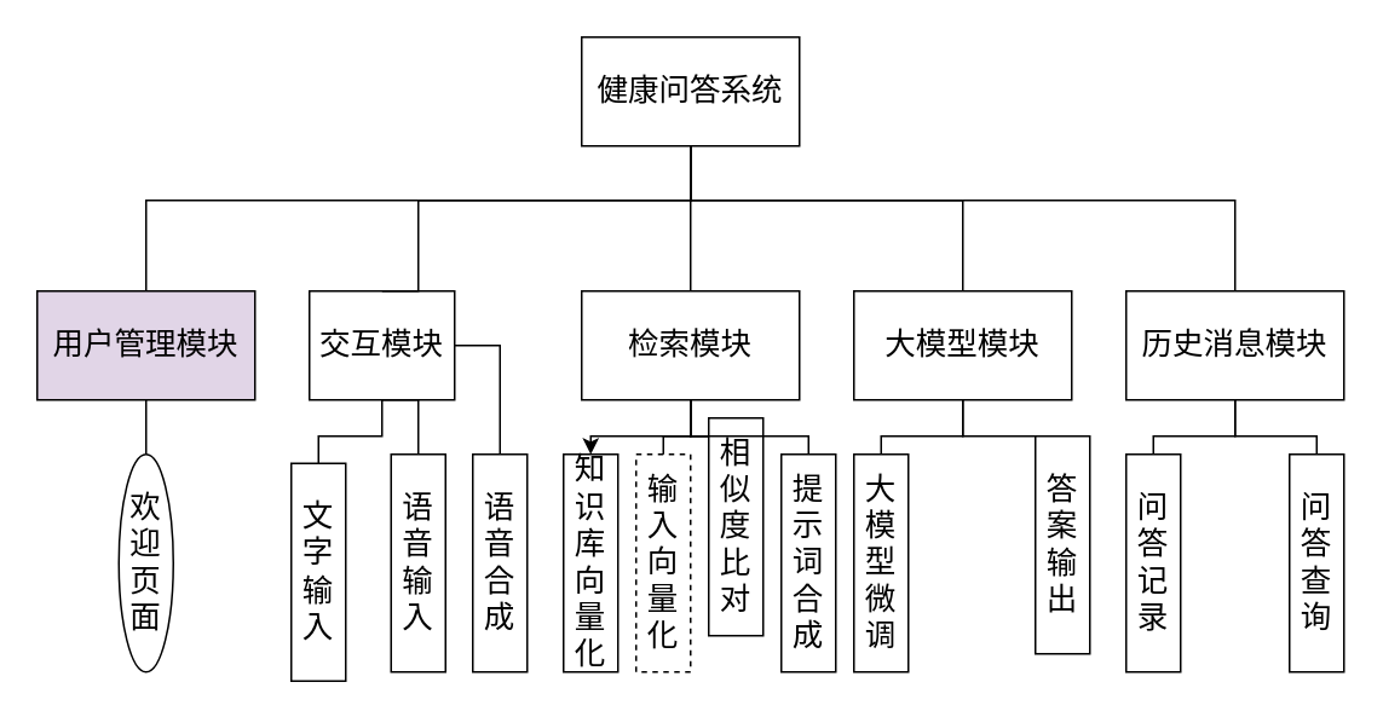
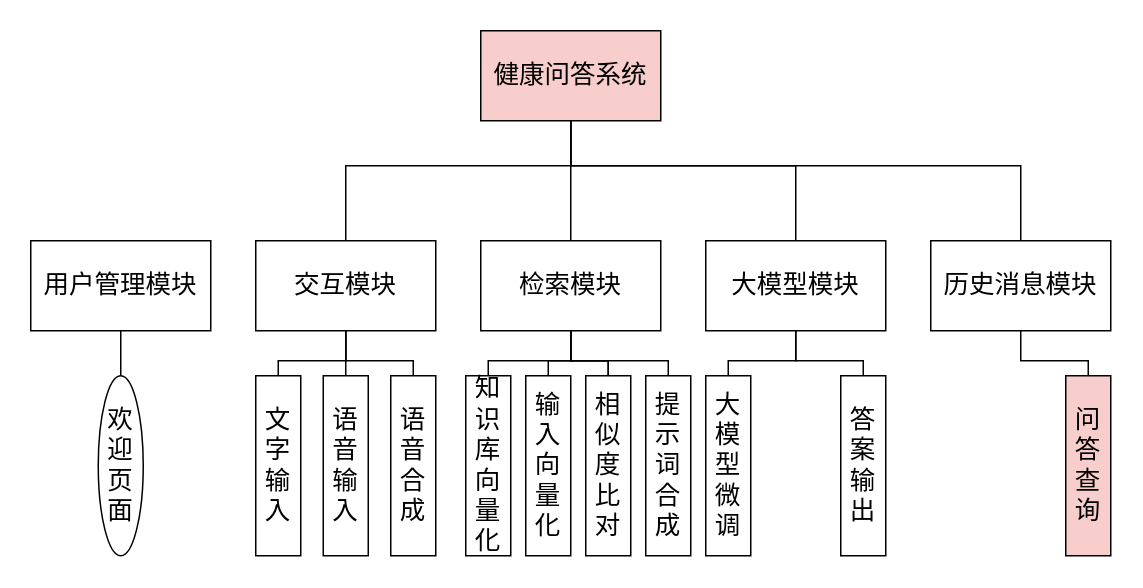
- <mxCell id="3" value="&lt;font style=&quot;font-size: 17px;&quot;&gt;健康问答系统&lt;/font&gt;" style="rounded=0;whiteSpace=wrap;html=1;" vertex="1" parent="1"><mxGeometry x="320" y="20" width="120" height="60" as="geometry" /></mxCell>
+ <mxCell id="3" value="&lt;font style=&quot;font-size: 17px;&quot;&gt;健康问答系统&lt;/font&gt;" style="rounded=0;whiteSpace=wrap;html=1;fillColor=#f8cecc;" vertex="1" parent="1"><mxGeometry x="320" y="20" width="120" height="60" as="geometry" /></mxCell>
- <mxCell id="2" value="" style="rounded=0;orthogonalLoop=1;jettySize=auto;html=1;edgeStyle=orthogonalEdgeStyle;endArrow=none;startFill=0;entryX=0.5;entryY=0;entryDx=0;entryDy=0;" edge="1" parent="1" source="3" target="5"><mxGeometry relative="1" as="geometry"><Array as="points"><mxPoint x="380" y="110" /><mxPoint x="80" y="110" /></Array></mxGeometry></mxCell>
- <mxCell id="5" value="&lt;font style=&quot;font-size: 17px;&quot;&gt;用户管理模块&lt;/font&gt;" style="rounded=0;whiteSpace=wrap;html=1;fillColor=#e1d5e7;" vertex="1" parent="1"><mxGeometry x="20" y="160" width="120" height="60" as="geometry" /></mxCell>
+ <mxCell id="5" value="&lt;font style=&quot;font-size: 17px;&quot;&gt;用户管理模块&lt;/font&gt;" style="rounded=0;whiteSpace=wrap;html=1;" vertex="1" parent="1"><mxGeometry x="20" y="160" width="120" height="60" as="geometry" /></mxCell>
- <mxCell id="7" value="&lt;span style=&quot;font-size: 17px;&quot;&gt;交互模块&lt;/span&gt;" style="rounded=0;whiteSpace=wrap;html=1;" vertex="1" parent="1"><mxGeometry x="170" y="160" width="80" height="60" as="geometry" /></mxCell>
+ <mxCell id="7" value="&lt;span style=&quot;font-size: 17px;&quot;&gt;交互模块&lt;/span&gt;" style="rounded=0;whiteSpace=wrap;html=1;" vertex="1" parent="1"><mxGeometry x="170" y="160" width="120" height="60" as="geometry" /></mxCell>
- <mxCell id="35" value="" style="edgeStyle=orthogonalEdgeStyle;rounded=0;orthogonalLoop=1;jettySize=auto;html=1;endArrow=classic;startFill=0;exitX=0.5;exitY=1;exitDx=0;exitDy=0;" edge="1" parent="1" source="10" target="23"><mxGeometry relative="1" as="geometry"><mxPoint x="390" y="230" as="sourcePoint" /><mxPoint x="415" y="260" as="targetPoint" /></mxGeometry></mxCell>
+ <mxCell id="35" value="" style="edgeStyle=orthogonalEdgeStyle;rounded=0;orthogonalLoop=1;jettySize=auto;html=1;endArrow=none;startFill=0;exitX=0.5;exitY=1;exitDx=0;exitDy=0;" edge="1" parent="1" source="10" target="23"><mxGeometry relative="1" as="geometry"><mxPoint x="390" y="230" as="sourcePoint" /><mxPoint x="415" y="260" as="targetPoint" /></mxGeometry></mxCell>
- <mxCell id="37" value="" style="edgeStyle=orthogonalEdgeStyle;rounded=0;orthogonalLoop=1;jettySize=auto;html=1;endArrow=none;startFill=0;exitX=0.5;exitY=1;exitDx=0;exitDy=0;" edge="1" parent="1" source="14" target="29"><mxGeometry relative="1" as="geometry"><mxPoint x="690" y="230" as="sourcePoint" /><mxPoint x="735" y="260" as="targetPoint" /></mxGeometry></mxCell>
- <mxCell id="25" value="&lt;font style=&quot;font-size: 17px;&quot;&gt;相似度比对&lt;/font&gt;" style="rounded=0;whiteSpace=wrap;html=1;" vertex="1" parent="1"><mxGeometry x="390" y="230" width="30" height="120" as="geometry" /></mxCell>
+ <mxCell id="25" value="&lt;font style=&quot;font-size: 17px;&quot;&gt;相似度比对&lt;/font&gt;" style="rounded=0;whiteSpace=wrap;html=1;" vertex="1" parent="1"><mxGeometry x="390" y="250" width="30" height="120" as="geometry" /></mxCell>
- <mxCell id="28" value="&lt;font style=&quot;font-size: 17px;&quot;&gt;答案输出&lt;/font&gt;" style="rounded=0;whiteSpace=wrap;html=1;" vertex="1" parent="1"><mxGeometry x="570" y="240" width="30" height="120" as="geometry" /></mxCell>
+ <mxCell id="28" value="&lt;font style=&quot;font-size: 17px;&quot;&gt;答案输出&lt;/font&gt;" style="rounded=0;whiteSpace=wrap;html=1;" vertex="1" parent="1"><mxGeometry x="560" y="250" width="30" height="120" as="geometry" /></mxCell>
- <mxCell id="24" value="&lt;font style=&quot;font-size: 17px;&quot;&gt;输入向量化&lt;/font&gt;" style="rounded=0;whiteSpace=wrap;html=1;dashed=1;" vertex="1" parent="1"><mxGeometry x="350" y="250" width="30" height="120" as="geometry" /></mxCell>
+ <mxCell id="24" value="&lt;font style=&quot;font-size: 17px;&quot;&gt;输入向量化&lt;/font&gt;" style="rounded=0;whiteSpace=wrap;html=1;" vertex="1" parent="1"><mxGeometry x="350" y="250" width="30" height="120" as="geometry" /></mxCell>
- <mxCell id="29" value="&lt;font style=&quot;font-size: 17px;&quot;&gt;问答记录&lt;/font&gt;" style="rounded=0;whiteSpace=wrap;html=1;" vertex="1" parent="1"><mxGeometry x="620" y="250" width="30" height="120" as="geometry" /></mxCell>
- <mxCell id="30" value="&lt;font style=&quot;font-size: 17px;&quot;&gt;问答查询&lt;/font&gt;" style="rounded=0;whiteSpace=wrap;html=1;" vertex="1" parent="1"><mxGeometry x="710" y="250" width="30" height="120" as="geometry" /></mxCell>
+ <mxCell id="30" value="&lt;font style=&quot;font-size: 17px;&quot;&gt;问答查询&lt;/font&gt;" style="rounded=0;whiteSpace=wrap;html=1;fillColor=#f8cecc;" vertex="1" parent="1"><mxGeometry x="710" y="250" width="30" height="120" as="geometry" /></mxCell>
- <mxCell id="20" value="&lt;font style=&quot;font-size: 17px;&quot;&gt;文字输入&lt;/font&gt;" style="rounded=0;whiteSpace=wrap;html=1;" vertex="1" parent="1"><mxGeometry x="160" y="255" width="30" height="120" as="geometry" /></mxCell>
+ <mxCell id="20" value="&lt;font style=&quot;font-size: 17px;&quot;&gt;文字输入&lt;/font&gt;" style="rounded=0;whiteSpace=wrap;html=1;" vertex="1" parent="1"><mxGeometry x="170" y="250" width="30" height="120" as="geometry" /></mxCell>
